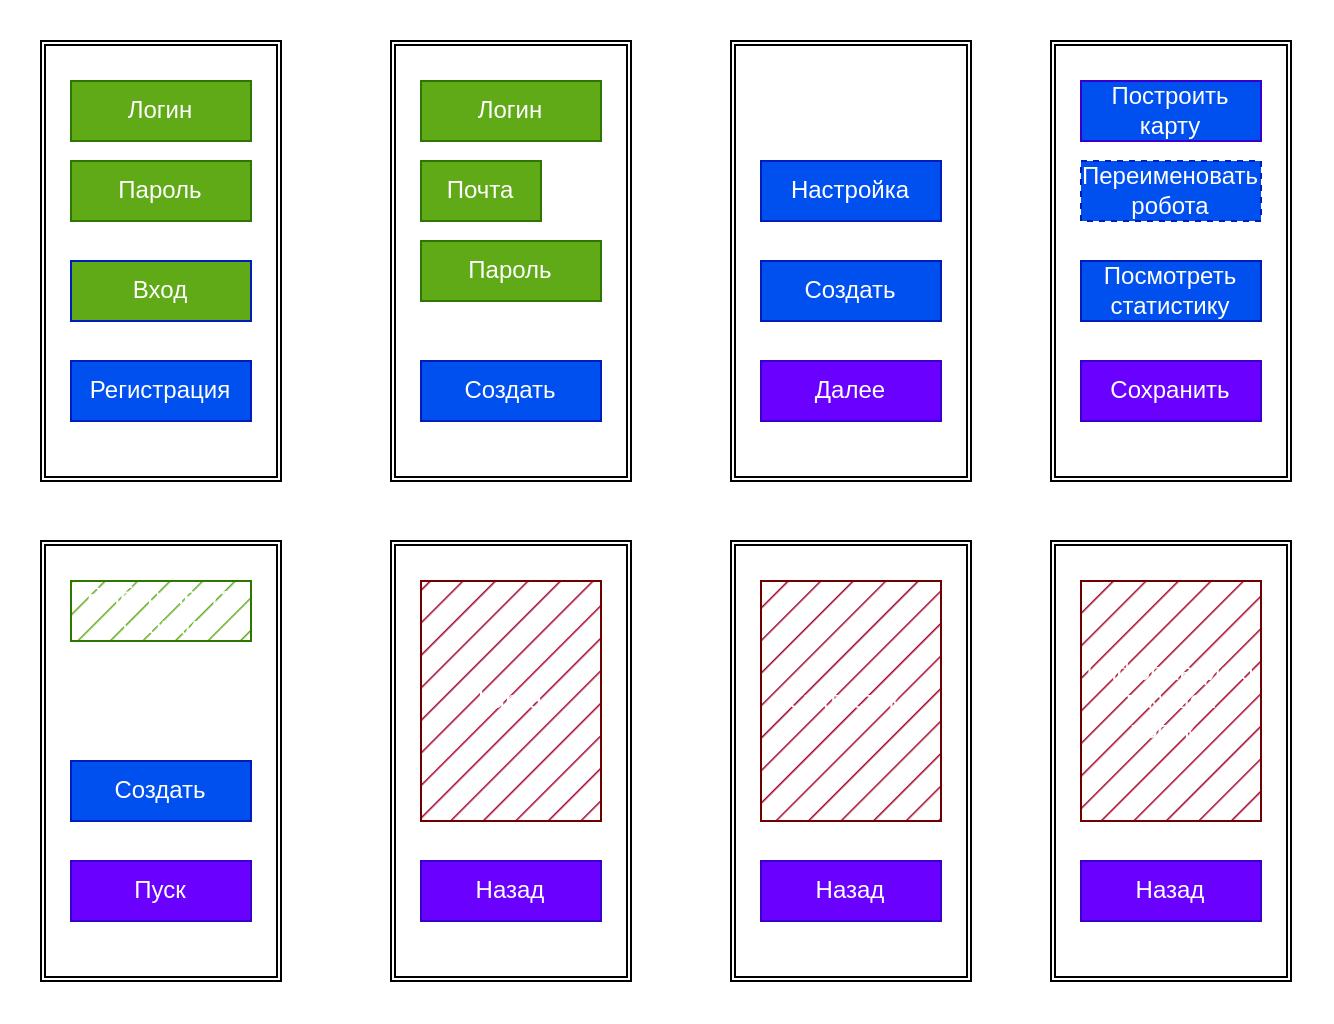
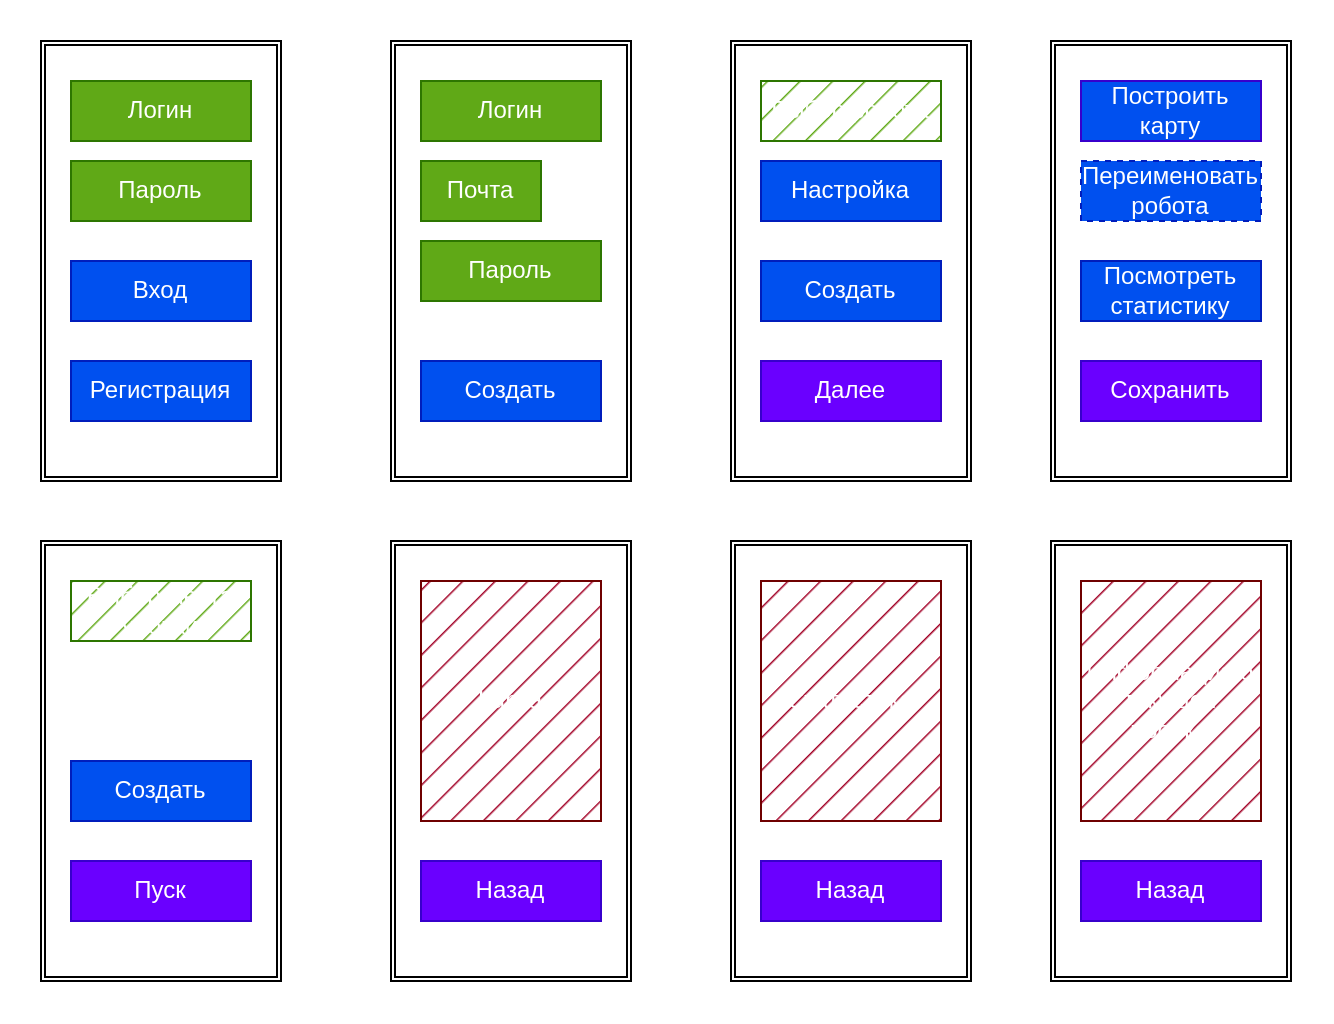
+ <mxCell id="13" value="Выбор робота" style="rounded=0;whiteSpace=wrap;html=1;fillColor=#60a917;fontColor=#ffffff;strokeColor=#2D7600;fillStyle=hatch;" vertex="1" parent="1"><mxGeometry x="380" y="40" width="90" height="30" as="geometry" /></mxCell>
- <mxCell id="6" value="Вход" style="rounded=0;whiteSpace=wrap;html=1;fillColor=#60a917;fontColor=#ffffff;strokeColor=#001DBC;" vertex="1" parent="1"><mxGeometry x="35" y="130" width="90" height="30" as="geometry" /></mxCell>
+ <mxCell id="6" value="Вход" style="rounded=0;whiteSpace=wrap;html=1;fillColor=#0050ef;fontColor=#ffffff;strokeColor=#001DBC;" vertex="1" parent="1"><mxGeometry x="35" y="130" width="90" height="30" as="geometry" /></mxCell>
